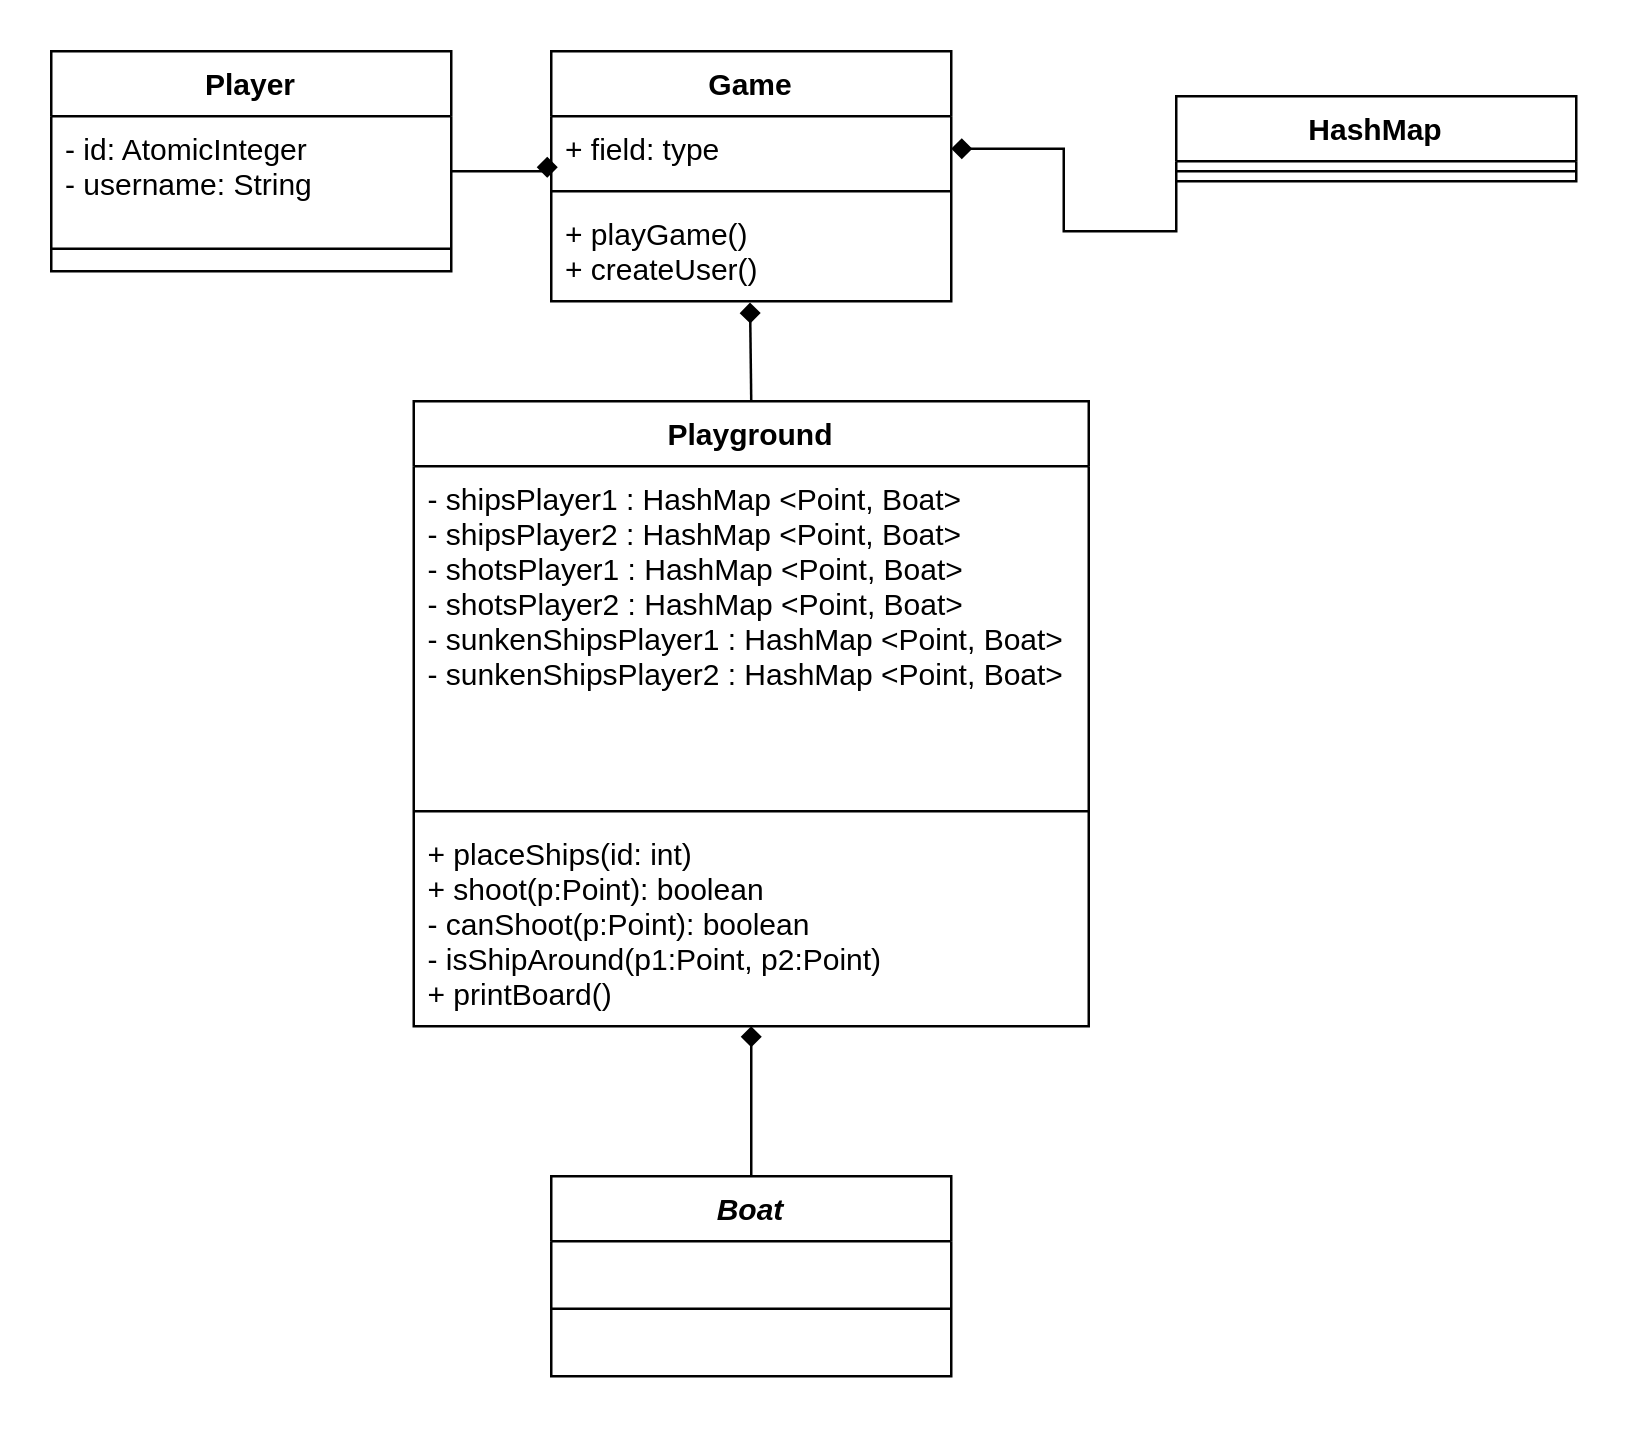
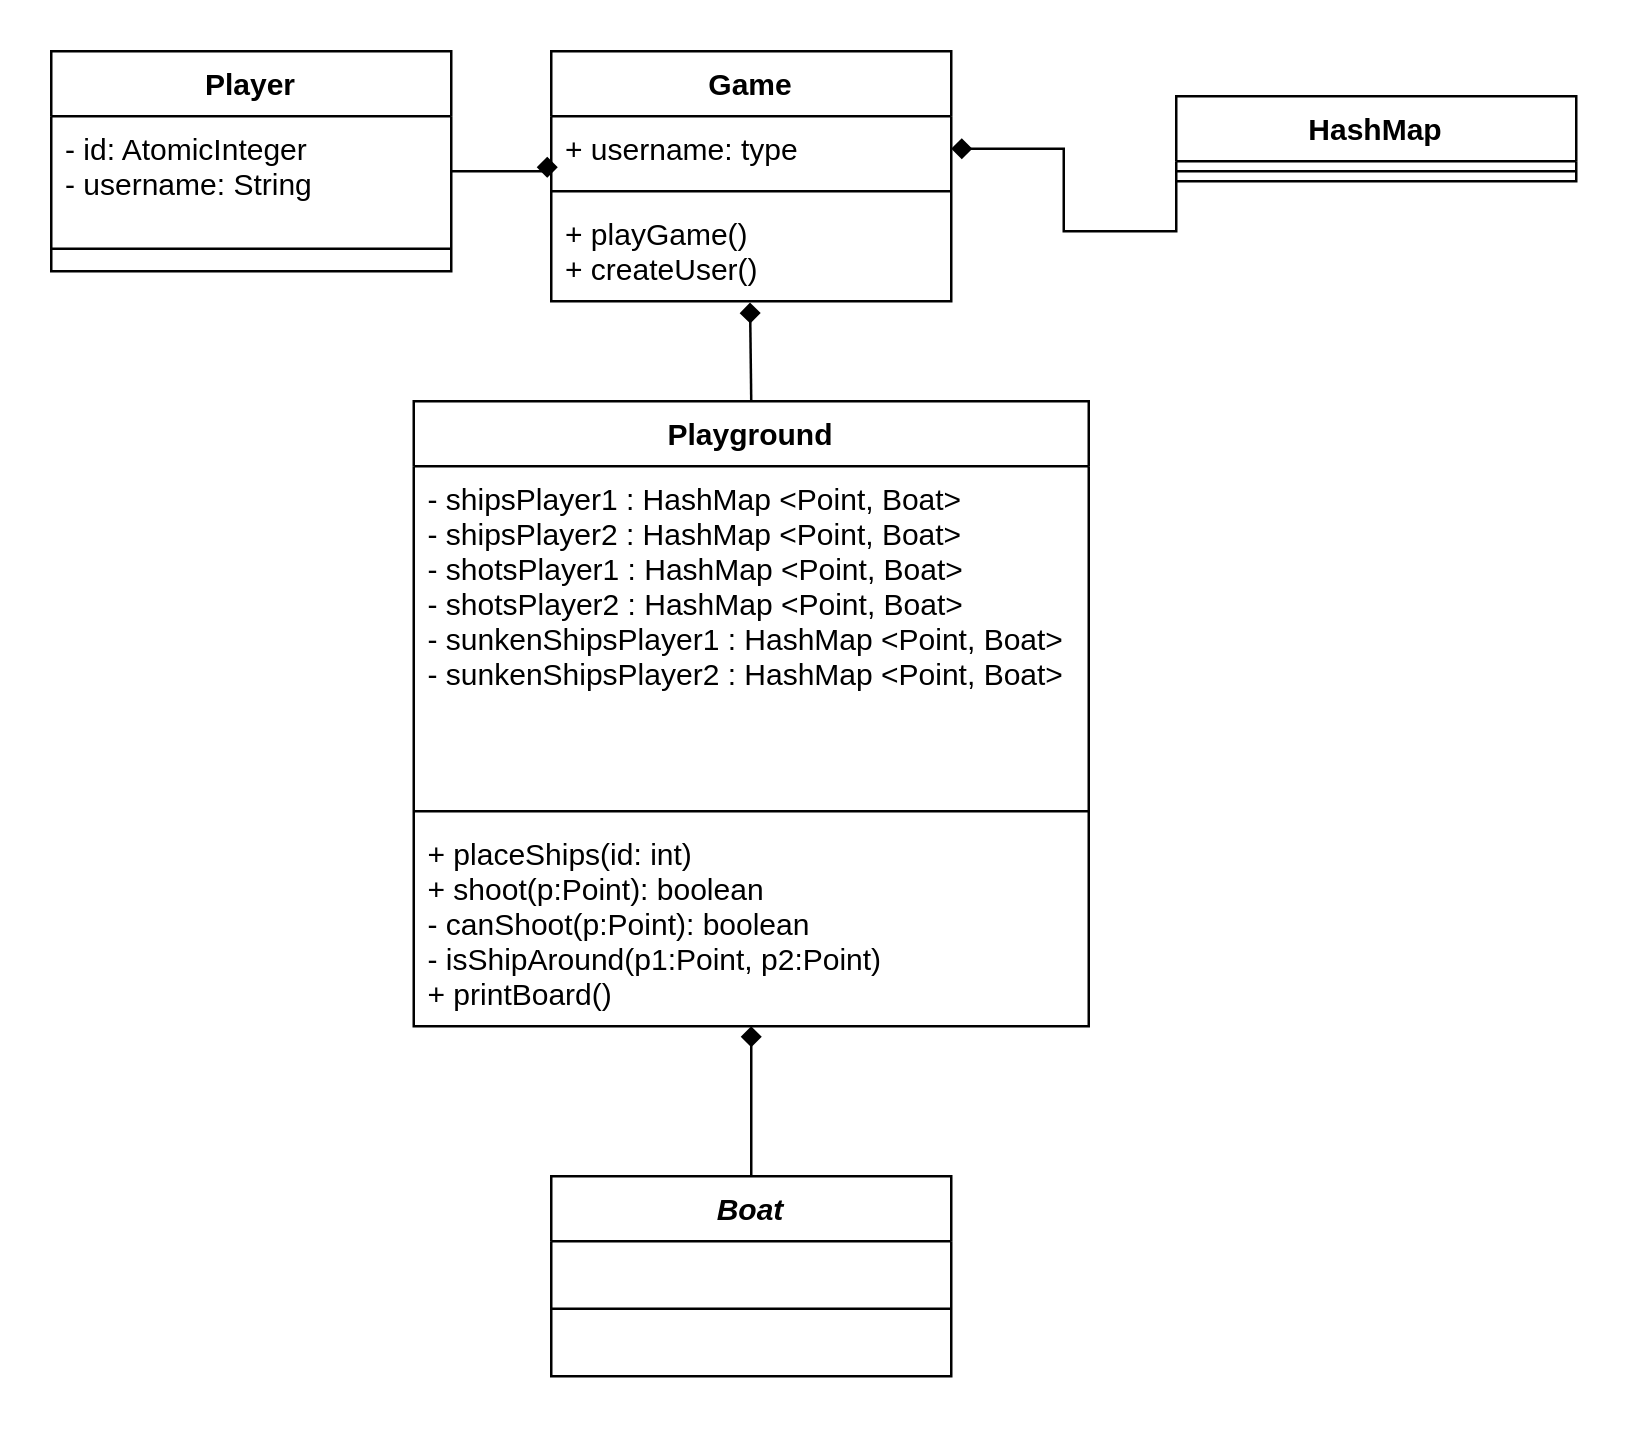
- <mxCell id="4" value="+ field: type" style="text;strokeColor=none;fillColor=none;align=left;verticalAlign=top;spacingLeft=4;spacingRight=4;overflow=hidden;rotatable=0;points=[[0,0.5],[1,0.5]];portConstraint=eastwest;" vertex="1" parent="3"><mxGeometry y="26" width="160" height="26" as="geometry" /></mxCell>
+ <mxCell id="4" value="+ username: type" style="text;strokeColor=none;fillColor=none;align=left;verticalAlign=top;spacingLeft=4;spacingRight=4;overflow=hidden;rotatable=0;points=[[0,0.5],[1,0.5]];portConstraint=eastwest;" vertex="1" parent="3"><mxGeometry y="26" width="160" height="26" as="geometry" /></mxCell>
